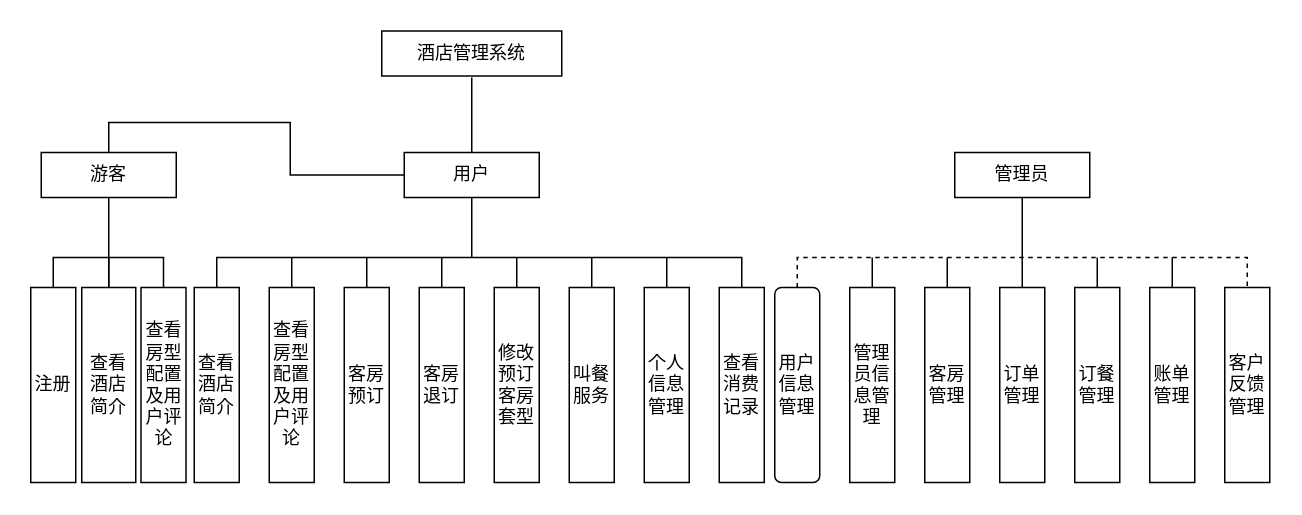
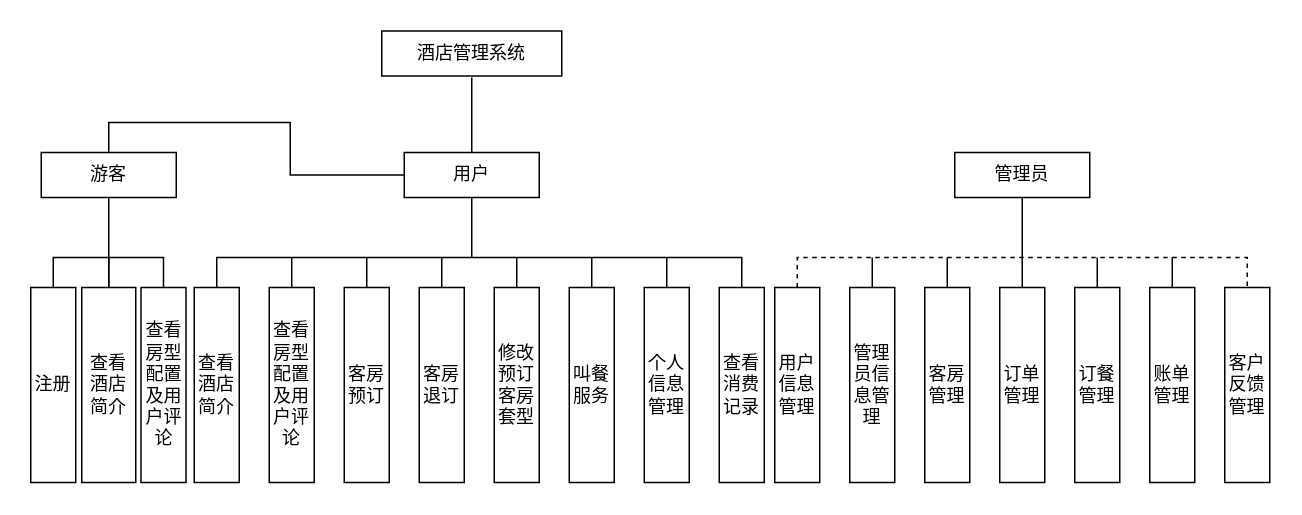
- <mxCell id="24" value="用户信息管理" style="whiteSpace=wrap;html=1;rounded=1;" vertex="1" parent="21"><mxGeometry y="90" width="30" height="130" as="geometry" /></mxCell>
+ <mxCell id="24" value="用户信息管理" style="rounded=0;whiteSpace=wrap;html=1;" vertex="1" parent="21"><mxGeometry y="90" width="30" height="130" as="geometry" /></mxCell>
